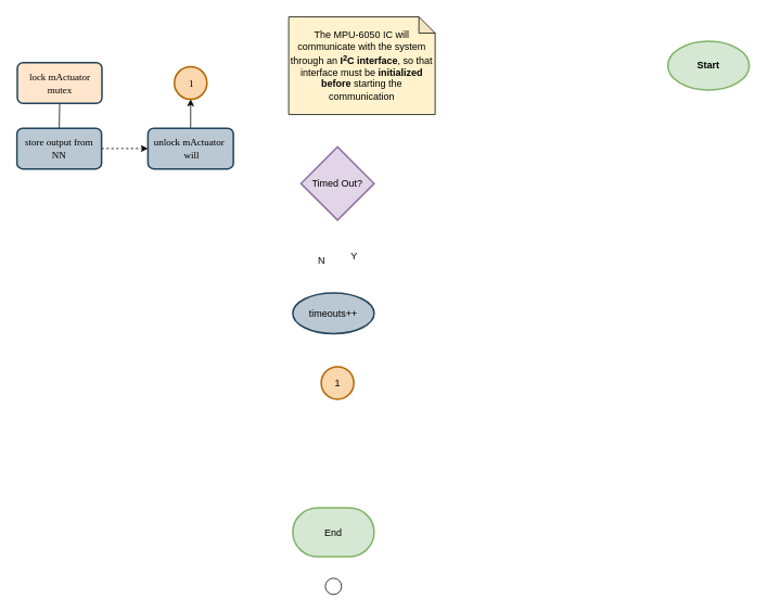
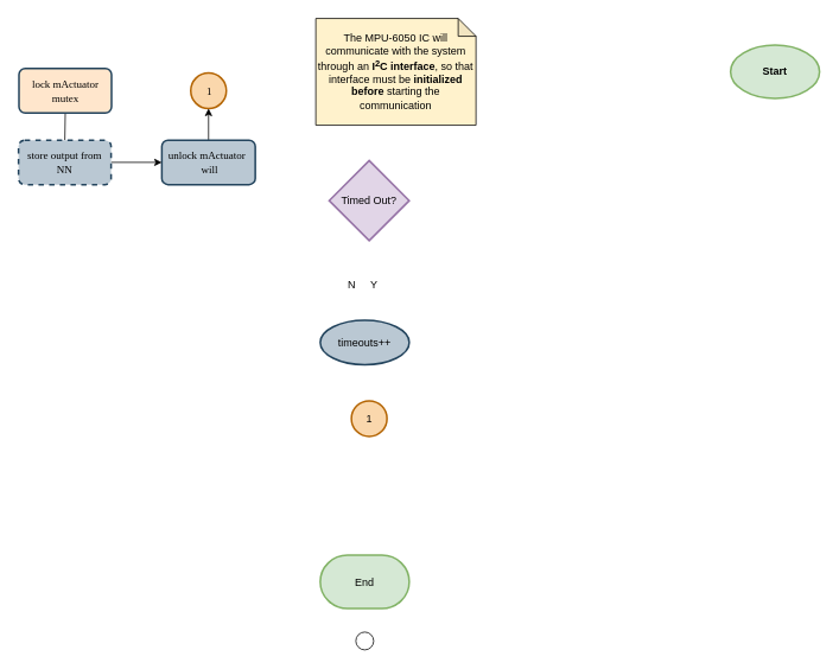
- <mxCell id="17" value="store output from NN" style="rounded=1;whiteSpace=wrap;html=1;absoluteArcSize=1;arcSize=14;strokeWidth=2;fillColor=#bac8d3;strokeColor=#23445d;fontFamily=Consolas;" vertex="1" parent="1"><mxGeometry x="20" y="157" width="104" height="50" as="geometry" /></mxCell>
+ <mxCell id="17" value="store output from NN" style="rounded=1;whiteSpace=wrap;html=1;absoluteArcSize=1;arcSize=14;strokeWidth=2;fillColor=#bac8d3;strokeColor=#23445d;fontFamily=Consolas;dashed=1;" vertex="1" parent="1"><mxGeometry x="20" y="157" width="104" height="50" as="geometry" /></mxCell>
- <mxCell id="16" style="edgeStyle=none;rounded=0;orthogonalLoop=1;jettySize=auto;html=1;exitX=1;exitY=0.5;exitDx=0;exitDy=0;entryX=0;entryY=0.5;entryDx=0;entryDy=0;startArrow=none;startFill=0;endArrow=classic;endFill=1;fontFamily=Consolas;dashed=1;" edge="1" parent="1" source="17" target="15"><mxGeometry relative="1" as="geometry"><mxPoint x="166" y="182" as="targetPoint" /></mxGeometry></mxCell>
+ <mxCell id="16" style="edgeStyle=none;rounded=0;orthogonalLoop=1;jettySize=auto;html=1;exitX=1;exitY=0.5;exitDx=0;exitDy=0;entryX=0;entryY=0.5;entryDx=0;entryDy=0;startArrow=none;startFill=0;endArrow=classic;endFill=1;fontFamily=Consolas;" edge="1" parent="1" source="17" target="15"><mxGeometry relative="1" as="geometry"><mxPoint x="166" y="182" as="targetPoint" /></mxGeometry></mxCell>
- <mxCell id="3" value="Y" style="text;html=1;align=center;verticalAlign=middle;resizable=0;points=[];;autosize=1;" vertex="1" parent="1"><mxGeometry x="424" y="305" width="20" height="20" as="geometry" /></mxCell>
+ <mxCell id="3" value="Y" style="text;html=1;align=center;verticalAlign=middle;resizable=0;points=[];;autosize=1;" vertex="1" parent="1"><mxGeometry x="409" y="310" width="20" height="20" as="geometry" /></mxCell>
